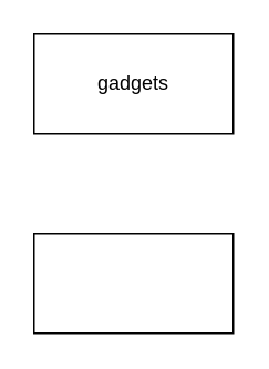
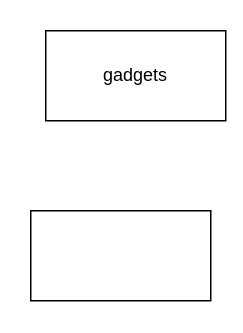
- <mxCell id="2" value="gadgets" style="rounded=0;whiteSpace=wrap;html=1;" vertex="1" parent="1"><mxGeometry x="20" y="20" width="120" height="60" as="geometry" /></mxCell>
+ <mxCell id="2" value="gadgets" style="rounded=0;whiteSpace=wrap;html=1;" vertex="1" parent="1"><mxGeometry x="30" y="20" width="120" height="60" as="geometry" /></mxCell>
